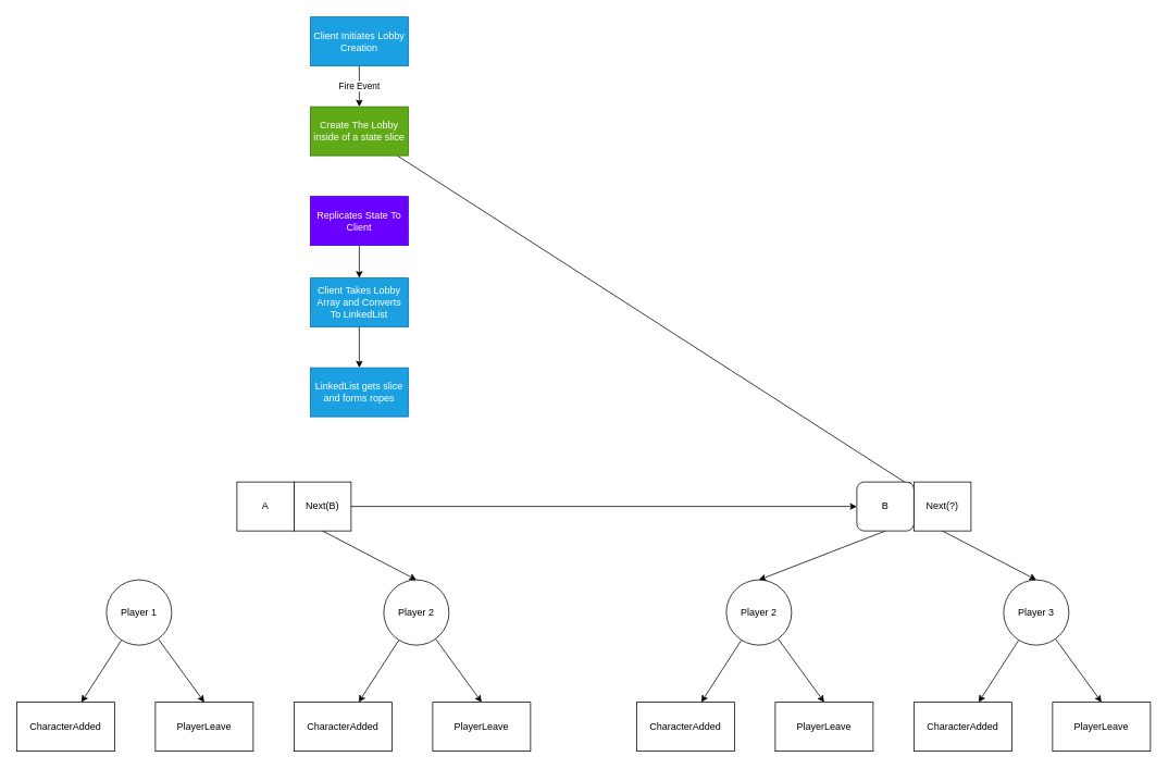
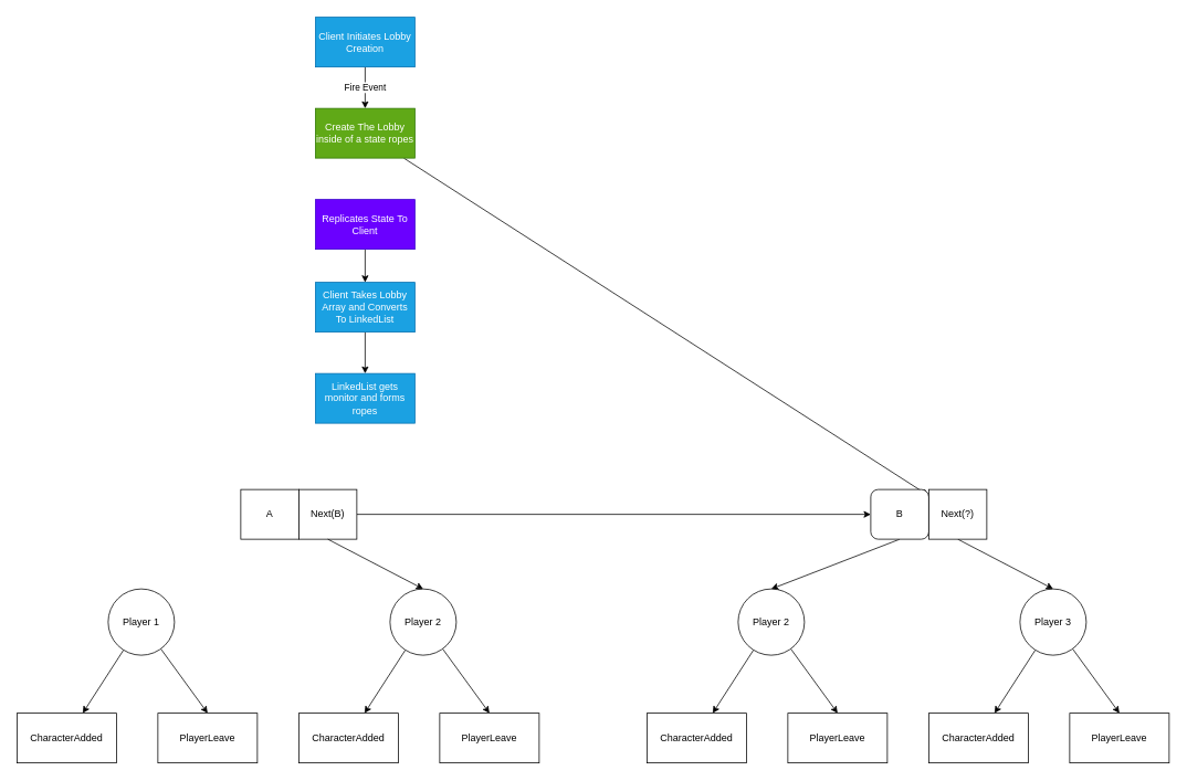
- <mxCell id="5" value="Create The Lobby inside of a state slice" style="rounded=0;whiteSpace=wrap;html=1;fillColor=#60a917;fontColor=#ffffff;strokeColor=#2D7600;" vertex="1" parent="1"><mxGeometry x="380" y="130" width="120" height="60" as="geometry" /></mxCell>
+ <mxCell id="5" value="Create The Lobby inside of a state ropes" style="rounded=0;whiteSpace=wrap;html=1;fillColor=#60a917;fontColor=#ffffff;strokeColor=#2D7600;" vertex="1" parent="1"><mxGeometry x="380" y="130" width="120" height="60" as="geometry" /></mxCell>
- <mxCell id="10" value="LinkedList gets slice and forms ropes" style="rounded=0;whiteSpace=wrap;html=1;fillColor=#1ba1e2;fontColor=#ffffff;strokeColor=#006EAF;" vertex="1" parent="1"><mxGeometry x="380" y="450" width="120" height="60" as="geometry" /></mxCell>
+ <mxCell id="10" value="LinkedList gets monitor and forms ropes" style="rounded=0;whiteSpace=wrap;html=1;fillColor=#1ba1e2;fontColor=#ffffff;strokeColor=#006EAF;" vertex="1" parent="1"><mxGeometry x="380" y="450" width="120" height="60" as="geometry" /></mxCell>
